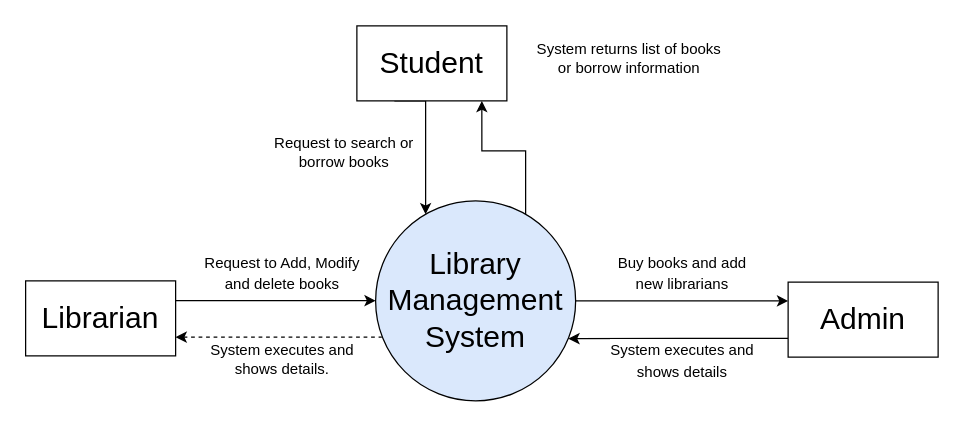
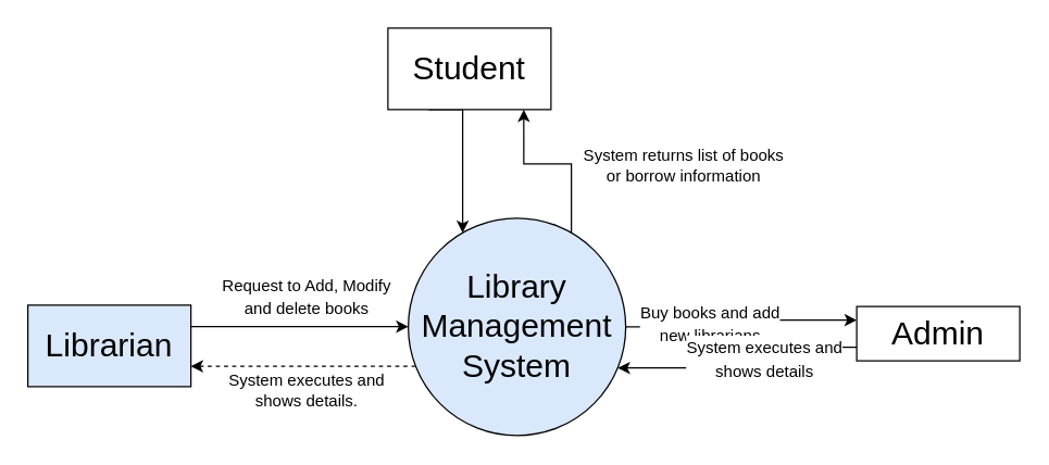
- <mxCell id="13" value="System returns list of books or borrow information" style="text;html=1;strokeColor=none;fillColor=none;align=center;verticalAlign=middle;whiteSpace=wrap;rounded=0;fontSize=12;labelBackgroundColor=none;fontColor=default;" parent="1" vertex="1"><mxGeometry x="423" y="13" width="160" height="65" as="geometry" /></mxCell>
+ <mxCell id="13" value="System returns list of books or borrow information" style="text;html=1;strokeColor=none;fillColor=none;align=center;verticalAlign=middle;whiteSpace=wrap;rounded=0;fontSize=12;labelBackgroundColor=none;fontColor=default;" parent="1" vertex="1"><mxGeometry x="423" y="88" width="160" height="65" as="geometry" /></mxCell>
- <mxCell id="12" value="Request to search or borrow books" style="text;html=1;strokeColor=none;fillColor=none;align=center;verticalAlign=middle;whiteSpace=wrap;rounded=0;fontSize=12;labelBackgroundColor=none;fontColor=default;" parent="1" vertex="1"><mxGeometry x="200" y="100.5" width="150" height="40" as="geometry" /></mxCell>
- <mxCell id="7" value="Librarian" style="rounded=0;whiteSpace=wrap;html=1;fontSize=24;labelBackgroundColor=none;fontColor=default;" parent="1" vertex="1"><mxGeometry x="20" y="224" width="120" height="60" as="geometry" /></mxCell>
+ <mxCell id="7" value="Librarian" style="rounded=0;whiteSpace=wrap;html=1;fontSize=24;labelBackgroundColor=none;fontColor=default;fillColor=#dae8fc;" parent="1" vertex="1"><mxGeometry x="20" y="224" width="120" height="60" as="geometry" /></mxCell>
- <mxCell id="9" value="Admin" style="rounded=0;whiteSpace=wrap;html=1;fontSize=24;labelBackgroundColor=none;fontColor=default;" parent="1" vertex="1"><mxGeometry x="630" y="225" width="120" height="60" as="geometry" /></mxCell>
+ <mxCell id="9" value="Admin" style="rounded=0;whiteSpace=wrap;html=1;fontSize=24;labelBackgroundColor=none;fontColor=default;" parent="1" vertex="1"><mxGeometry x="630" y="225" width="120" height="40" as="geometry" /></mxCell>
